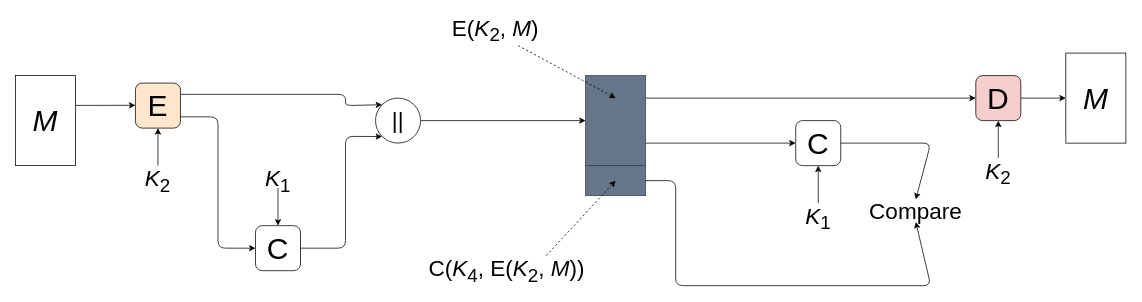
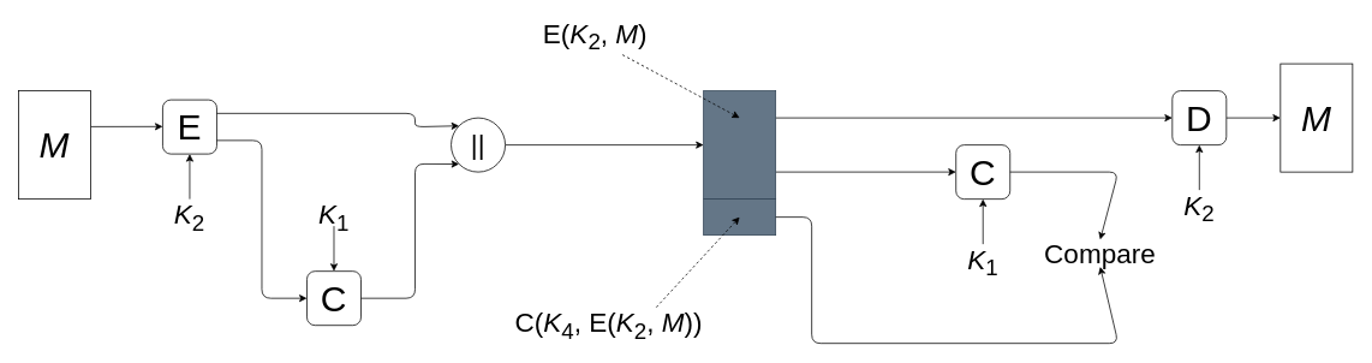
- <mxCell id="22" value="D" style="rounded=1;whiteSpace=wrap;html=1;fontSize=40;fillColor=#f8cecc;" vertex="1" parent="1"><mxGeometry x="1300" y="100" width="60" height="60" as="geometry" /></mxCell>
+ <mxCell id="22" value="D" style="rounded=1;whiteSpace=wrap;html=1;fontSize=40;" vertex="1" parent="1"><mxGeometry x="1300" y="100" width="60" height="60" as="geometry" /></mxCell>
- <mxCell id="3" value="E" style="rounded=1;whiteSpace=wrap;html=1;fontSize=40;fillColor=#ffe6cc;" vertex="1" parent="1"><mxGeometry x="180" y="110" width="60" height="60" as="geometry" /></mxCell>
+ <mxCell id="3" value="E" style="rounded=1;whiteSpace=wrap;html=1;fontSize=40;" vertex="1" parent="1"><mxGeometry x="180" y="110" width="60" height="60" as="geometry" /></mxCell>
